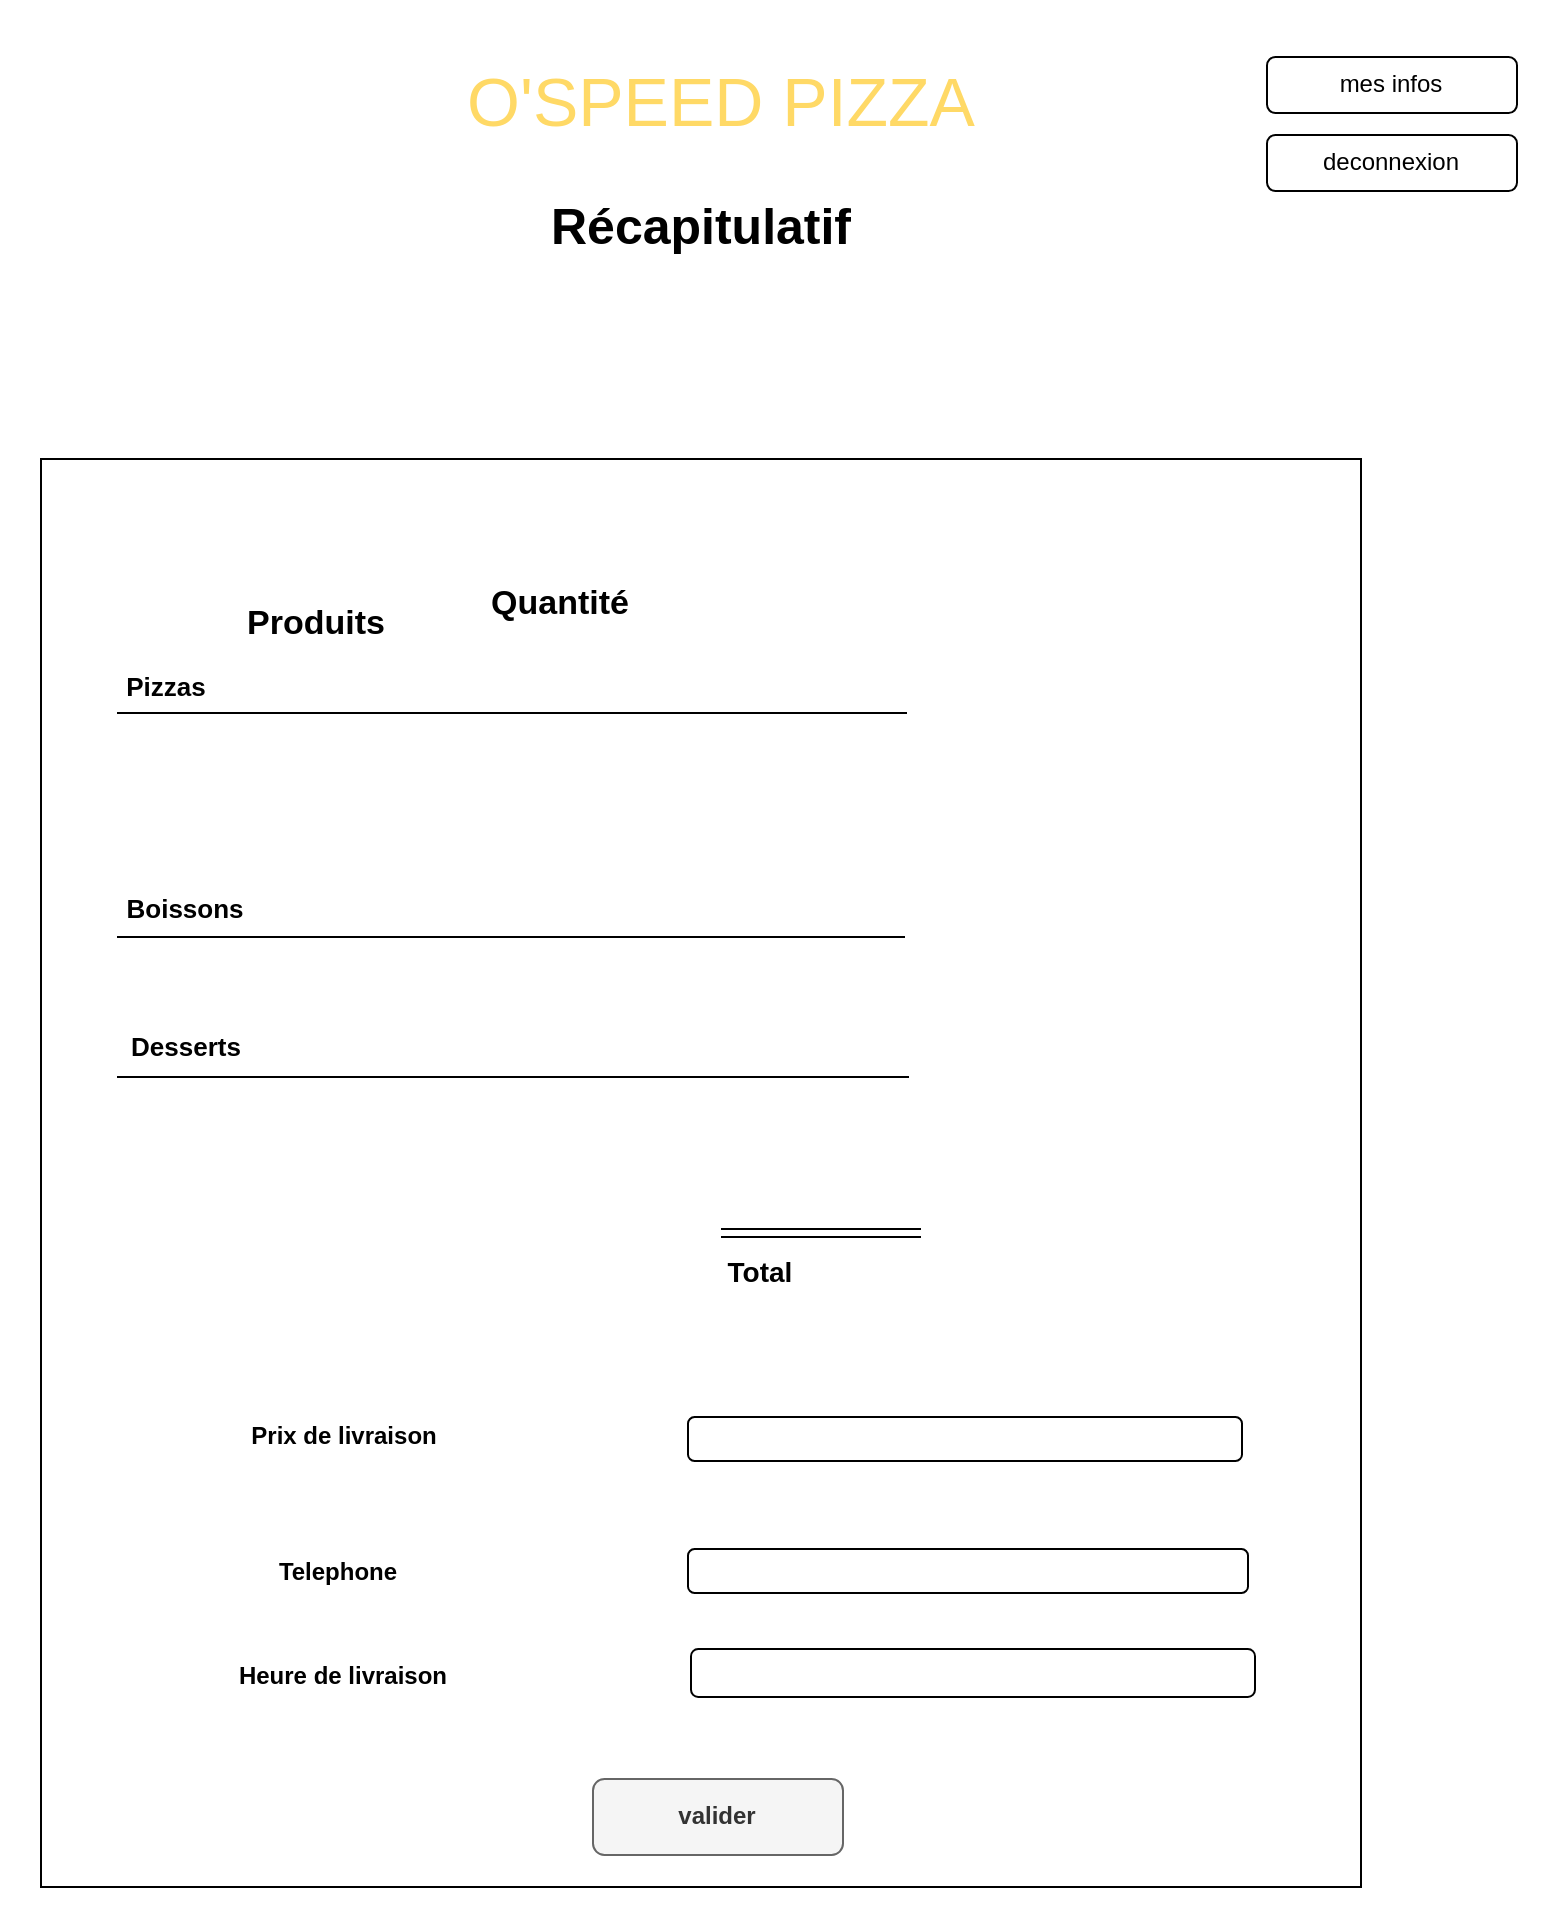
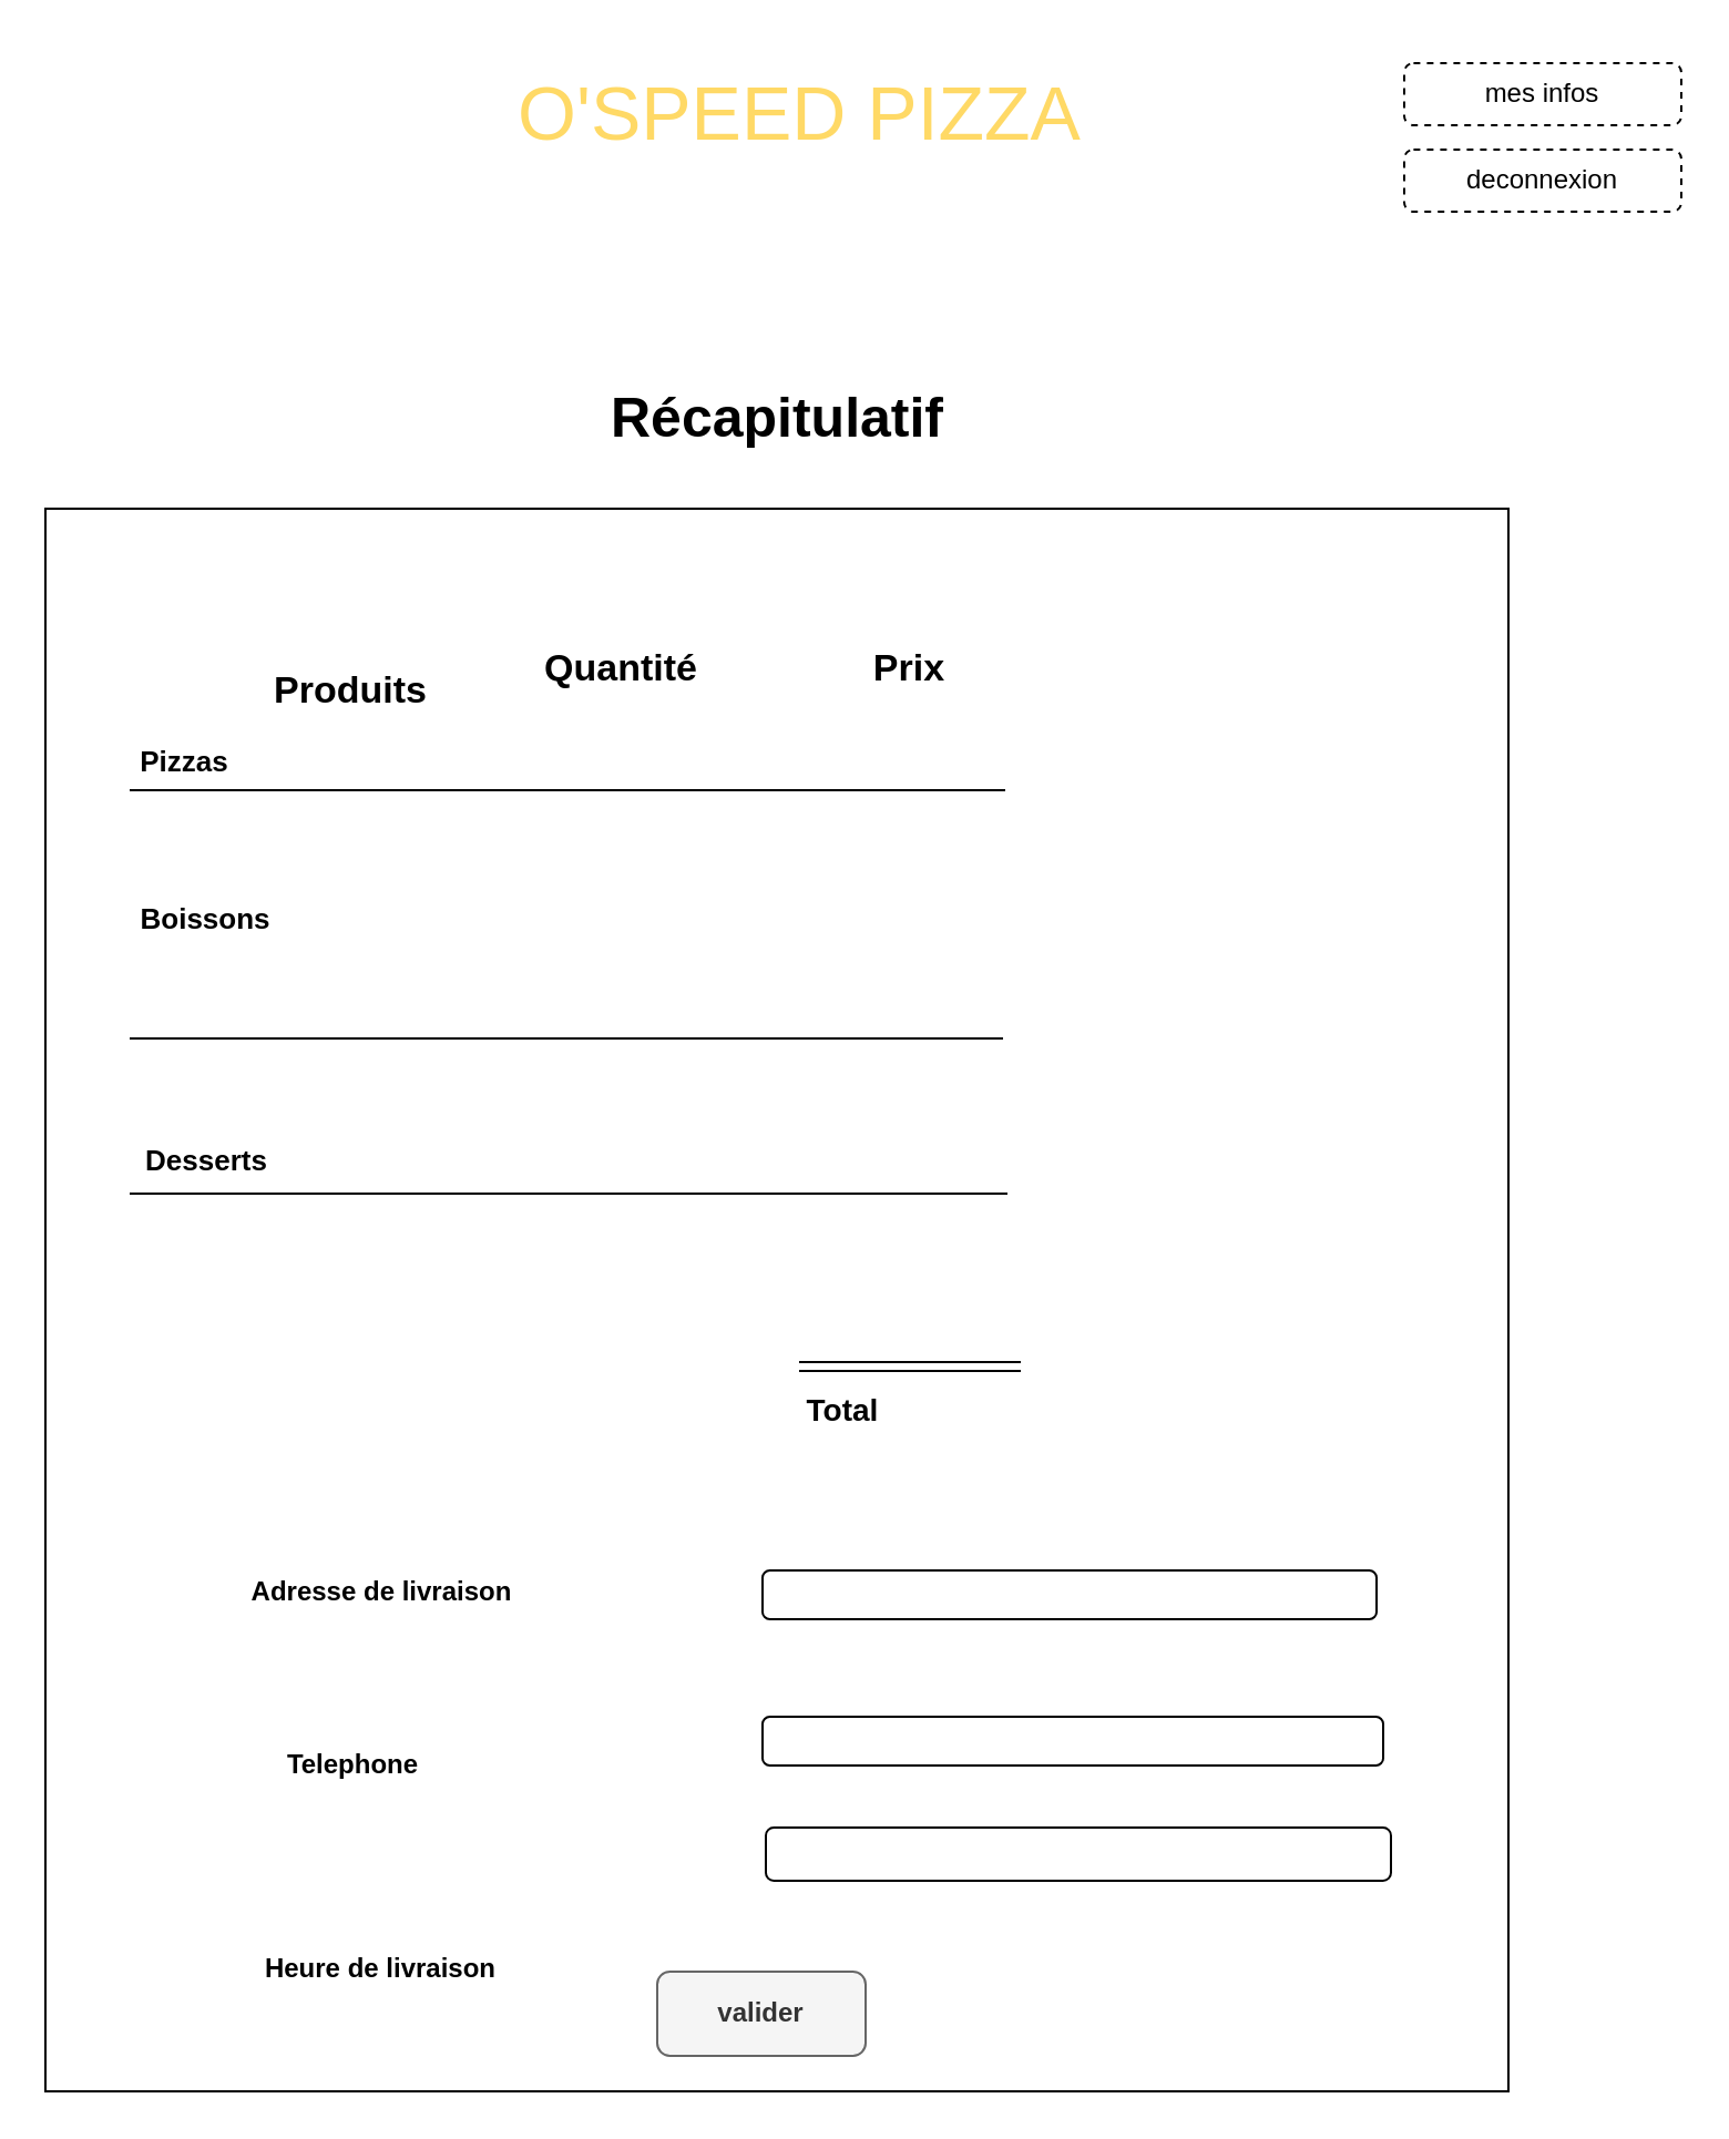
- <mxCell id="4" value="mes infos" style="rounded=1;whiteSpace=wrap;html=1;" vertex="1" parent="1"><mxGeometry x="633" y="28" width="125" height="28" as="geometry" /></mxCell>
+ <mxCell id="4" value="mes infos" style="rounded=1;whiteSpace=wrap;html=1;dashed=1;" vertex="1" parent="1"><mxGeometry x="633" y="28" width="125" height="28" as="geometry" /></mxCell>
- <mxCell id="3" value="deconnexion" style="rounded=1;whiteSpace=wrap;html=1;" vertex="1" parent="1"><mxGeometry x="633" y="67" width="125" height="28" as="geometry" /></mxCell>
+ <mxCell id="3" value="deconnexion" style="rounded=1;whiteSpace=wrap;html=1;dashed=1;" vertex="1" parent="1"><mxGeometry x="633" y="67" width="125" height="28" as="geometry" /></mxCell>
- <mxCell id="5" value="&lt;font style=&quot;font-size: 25px&quot;&gt;&lt;b&gt;Récapitulatif&lt;/b&gt;&lt;/font&gt;" style="text;html=1;align=center;verticalAlign=middle;resizable=0;points=[];autosize=1;" vertex="1" parent="1"><mxGeometry x="270" y="101" width="160" height="22" as="geometry" /></mxCell>
+ <mxCell id="5" value="&lt;font style=&quot;font-size: 25px&quot;&gt;&lt;b&gt;Récapitulatif&lt;/b&gt;&lt;/font&gt;" style="text;html=1;align=center;verticalAlign=middle;resizable=0;points=[];autosize=1;" vertex="1" parent="1"><mxGeometry x="270" y="176" width="160" height="22" as="geometry" /></mxCell>
+ <mxCell id="9" value="&lt;b&gt;&lt;font style=&quot;font-size: 17px&quot;&gt;Prix&lt;/font&gt;&lt;/b&gt;" style="text;html=1;strokeColor=none;fillColor=none;align=center;verticalAlign=middle;whiteSpace=wrap;rounded=0;" vertex="1" parent="1"><mxGeometry x="390" y="292" width="40" height="20" as="geometry" /></mxCell>
- <mxCell id="22" value="&lt;font style=&quot;font-size: 13px&quot;&gt;&lt;b&gt;Boissons&lt;/b&gt;&lt;/font&gt;" style="text;html=1;strokeColor=none;fillColor=none;align=center;verticalAlign=middle;whiteSpace=wrap;rounded=0;" vertex="1" parent="1"><mxGeometry x="63" y="444" width="59" height="19" as="geometry" /></mxCell>
+ <mxCell id="22" value="&lt;font style=&quot;font-size: 13px&quot;&gt;&lt;b&gt;Boissons&lt;/b&gt;&lt;/font&gt;" style="text;html=1;strokeColor=none;fillColor=none;align=center;verticalAlign=middle;whiteSpace=wrap;rounded=0;" vertex="1" parent="1"><mxGeometry x="63" y="404" width="59" height="19" as="geometry" /></mxCell>
- <mxCell id="12" value="&lt;b&gt;Prix de livraison&lt;br&gt;&lt;/b&gt;" style="text;html=1;strokeColor=none;fillColor=none;align=center;verticalAlign=middle;whiteSpace=wrap;rounded=0;" vertex="1" parent="1"><mxGeometry x="100.5" y="708" width="142" height="20" as="geometry" /></mxCell>
+ <mxCell id="12" value="&lt;b&gt;Adresse de livraison&lt;br&gt;&lt;/b&gt;" style="text;html=1;strokeColor=none;fillColor=none;align=center;verticalAlign=middle;whiteSpace=wrap;rounded=0;" vertex="1" parent="1"><mxGeometry x="100.5" y="708" width="142" height="20" as="geometry" /></mxCell>
- <mxCell id="14" value="&lt;b&gt;Telephone&lt;/b&gt;" style="text;html=1;strokeColor=none;fillColor=none;align=center;verticalAlign=middle;whiteSpace=wrap;rounded=0;" vertex="1" parent="1"><mxGeometry x="106" y="776" width="126" height="20" as="geometry" /></mxCell>
+ <mxCell id="14" value="&lt;b&gt;Telephone&lt;/b&gt;" style="text;html=1;strokeColor=none;fillColor=none;align=center;verticalAlign=middle;whiteSpace=wrap;rounded=0;" vertex="1" parent="1"><mxGeometry x="96" y="786" width="126" height="20" as="geometry" /></mxCell>
- <mxCell id="17" value="&lt;b&gt;Heure de livraison&lt;/b&gt;" style="text;html=1;strokeColor=none;fillColor=none;align=center;verticalAlign=middle;whiteSpace=wrap;rounded=0;" vertex="1" parent="1"><mxGeometry x="107" y="828" width="129" height="20" as="geometry" /></mxCell>
+ <mxCell id="17" value="&lt;b&gt;Heure de livraison&lt;/b&gt;" style="text;html=1;strokeColor=none;fillColor=none;align=center;verticalAlign=middle;whiteSpace=wrap;rounded=0;" vertex="1" parent="1"><mxGeometry x="107" y="878" width="129" height="20" as="geometry" /></mxCell>
- <mxCell id="16" value="&lt;b&gt;valider&lt;/b&gt;" style="rounded=1;whiteSpace=wrap;html=1;fillColor=#f5f5f5;strokeColor=#666666;fontColor=#333333;" vertex="1" parent="1"><mxGeometry x="296" y="889" width="125" height="38" as="geometry" /></mxCell>
+ <mxCell id="16" value="&lt;b&gt;valider&lt;/b&gt;" style="rounded=1;whiteSpace=wrap;html=1;fillColor=#f5f5f5;strokeColor=#666666;fontColor=#333333;" vertex="1" parent="1"><mxGeometry x="296" y="889" width="94" height="38" as="geometry" /></mxCell>
